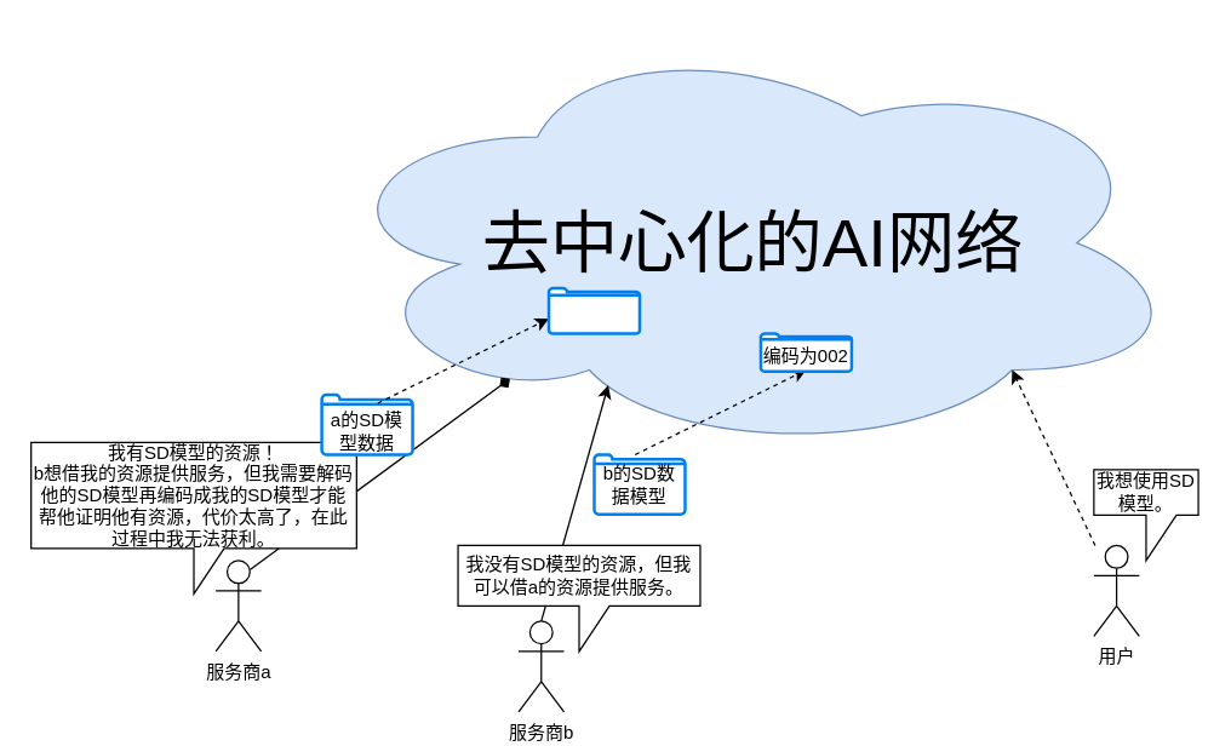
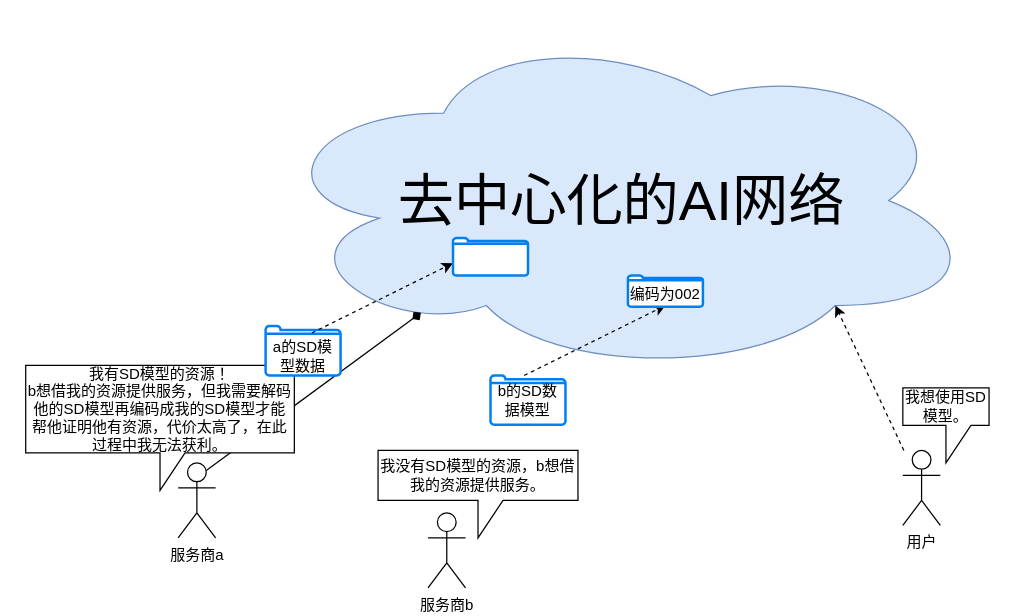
- <mxCell id="6" value="" style="endArrow=classic;html=1;rounded=0;entryX=0.332;entryY=0.836;entryDx=0;entryDy=0;entryPerimeter=0;exitX=0.5;exitY=0;exitDx=0;exitDy=0;exitPerimeter=0;" edge="1" parent="1" source="4" target="2"><mxGeometry width="50" height="50" relative="1" as="geometry"><mxPoint x="332" y="340" as="sourcePoint" /><mxPoint x="346" y="260" as="targetPoint" /><Array as="points" /></mxGeometry></mxCell>
- <mxCell id="11" value="我没有SD模型的资源，但我可以借a的资源提供服务。" style="shape=callout;whiteSpace=wrap;html=1;perimeter=calloutPerimeter;" vertex="1" parent="1"><mxGeometry x="302" y="360" width="160" height="70" as="geometry" /></mxCell>
+ <mxCell id="11" value="我没有SD模型的资源，b想借我的资源提供服务。" style="shape=callout;whiteSpace=wrap;html=1;perimeter=calloutPerimeter;" vertex="1" parent="1"><mxGeometry x="302" y="360" width="160" height="70" as="geometry" /></mxCell>
